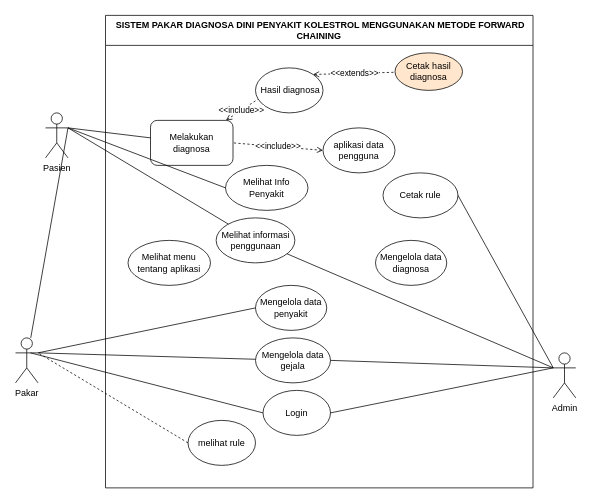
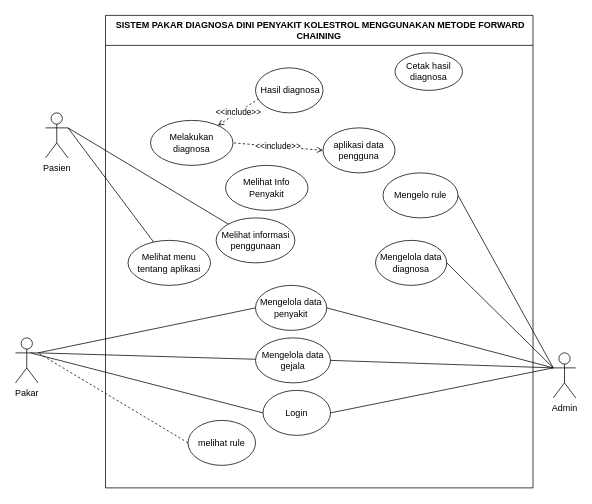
- <mxCell id="11" value="Cetak hasil diagnosa" style="ellipse;whiteSpace=wrap;html=1;fillColor=#ffe6cc;" parent="2" vertex="1"><mxGeometry x="386" y="50" width="90" height="50" as="geometry" /></mxCell>
+ <mxCell id="11" value="Cetak hasil diagnosa" style="ellipse;whiteSpace=wrap;html=1;" parent="2" vertex="1"><mxGeometry x="386" y="50" width="90" height="50" as="geometry" /></mxCell>
- <mxCell id="12" value="&amp;lt;&amp;lt;extends&amp;gt;&amp;gt;" style="endArrow=none;dashed=1;html=1;rounded=0;exitX=1;exitY=0;exitDx=0;exitDy=0;startArrow=open;startFill=0;" parent="2" source="9" target="11" edge="1"><mxGeometry width="50" height="50" relative="1" as="geometry"><mxPoint x="200" y="280" as="sourcePoint" /><mxPoint x="180" y="80" as="targetPoint" /></mxGeometry></mxCell>
- <mxCell id="21" value="" style="endArrow=none;html=1;rounded=0;exitX=1;exitY=0.333;exitDx=0;exitDy=0;exitPerimeter=0;" parent="1" source="20" target="3" edge="1"><mxGeometry width="50" height="50" relative="1" as="geometry"><mxPoint x="330" y="290" as="sourcePoint" /><mxPoint x="310" y="180" as="targetPoint" /></mxGeometry></mxCell>
- <mxCell id="3" value="Melakukan diagnosa" style="whiteSpace=wrap;html=1;rounded=1;" parent="2" vertex="1"><mxGeometry x="60" y="140" width="110" height="60" as="geometry" /></mxCell>
+ <mxCell id="3" value="Melakukan diagnosa" style="ellipse;whiteSpace=wrap;html=1;" parent="2" vertex="1"><mxGeometry x="60" y="140" width="110" height="60" as="geometry" /></mxCell>
- <mxCell id="22" value="" style="endArrow=none;html=1;rounded=0;exitX=1;exitY=0.333;exitDx=0;exitDy=0;exitPerimeter=0;entryX=0;entryY=0.5;entryDx=0;entryDy=0;" parent="1" source="20" target="4" edge="1"><mxGeometry width="50" height="50" relative="1" as="geometry"><mxPoint x="330" y="290" as="sourcePoint" /><mxPoint x="380" y="240" as="targetPoint" /></mxGeometry></mxCell>
- <mxCell id="16" value="Cetak rule" style="ellipse;whiteSpace=wrap;html=1;" parent="2" vertex="1"><mxGeometry x="370" y="210" width="100" height="60" as="geometry" /></mxCell>
+ <mxCell id="16" value="Mengelo rule" style="ellipse;whiteSpace=wrap;html=1;" parent="2" vertex="1"><mxGeometry x="370" y="210" width="100" height="60" as="geometry" /></mxCell>
- <mxCell id="24" value="" style="endArrow=none;html=1;rounded=0;exitX=1;exitY=0.333;exitDx=0;exitDy=0;exitPerimeter=0;" parent="1" source="20" target="29" edge="1"><mxGeometry width="50" height="50" relative="1" as="geometry"><mxPoint x="100" y="250" as="sourcePoint" /><mxPoint x="380" y="230" as="targetPoint" /></mxGeometry></mxCell>
+ <mxCell id="24" value="" style="endArrow=none;html=1;rounded=0;exitX=1;exitY=0.333;exitDx=0;exitDy=0;exitPerimeter=0;" parent="1" source="20" target="6" edge="1"><mxGeometry width="50" height="50" relative="1" as="geometry"><mxPoint x="100" y="250" as="sourcePoint" /><mxPoint x="380" y="230" as="targetPoint" /></mxGeometry></mxCell>
- <mxCell id="26" value="" style="endArrow=none;html=1;rounded=0;exitX=0;exitY=0.333;exitDx=0;exitDy=0;exitPerimeter=0;" parent="1" source="19" target="5" edge="1"><mxGeometry width="50" height="50" relative="1" as="geometry"><mxPoint x="420" y="240" as="sourcePoint" /><mxPoint x="470" y="190" as="targetPoint" /></mxGeometry></mxCell>
+ <mxCell id="26" value="" style="endArrow=none;html=1;rounded=0;exitX=0;exitY=0.333;exitDx=0;exitDy=0;exitPerimeter=0;entryX=1;entryY=0.5;entryDx=0;entryDy=0;" parent="1" source="19" target="14" edge="1"><mxGeometry width="50" height="50" relative="1" as="geometry"><mxPoint x="420" y="240" as="sourcePoint" /><mxPoint x="470" y="190" as="targetPoint" /></mxGeometry></mxCell>
+ <mxCell id="30" value="" style="endArrow=none;html=1;rounded=0;entryX=0;entryY=0.333;entryDx=0;entryDy=0;entryPerimeter=0;exitX=1;exitY=0.5;exitDx=0;exitDy=0;" parent="1" source="17" target="19" edge="1"><mxGeometry width="50" height="50" relative="1" as="geometry"><mxPoint x="370" y="340" as="sourcePoint" /><mxPoint x="420" y="290" as="targetPoint" /></mxGeometry></mxCell>
